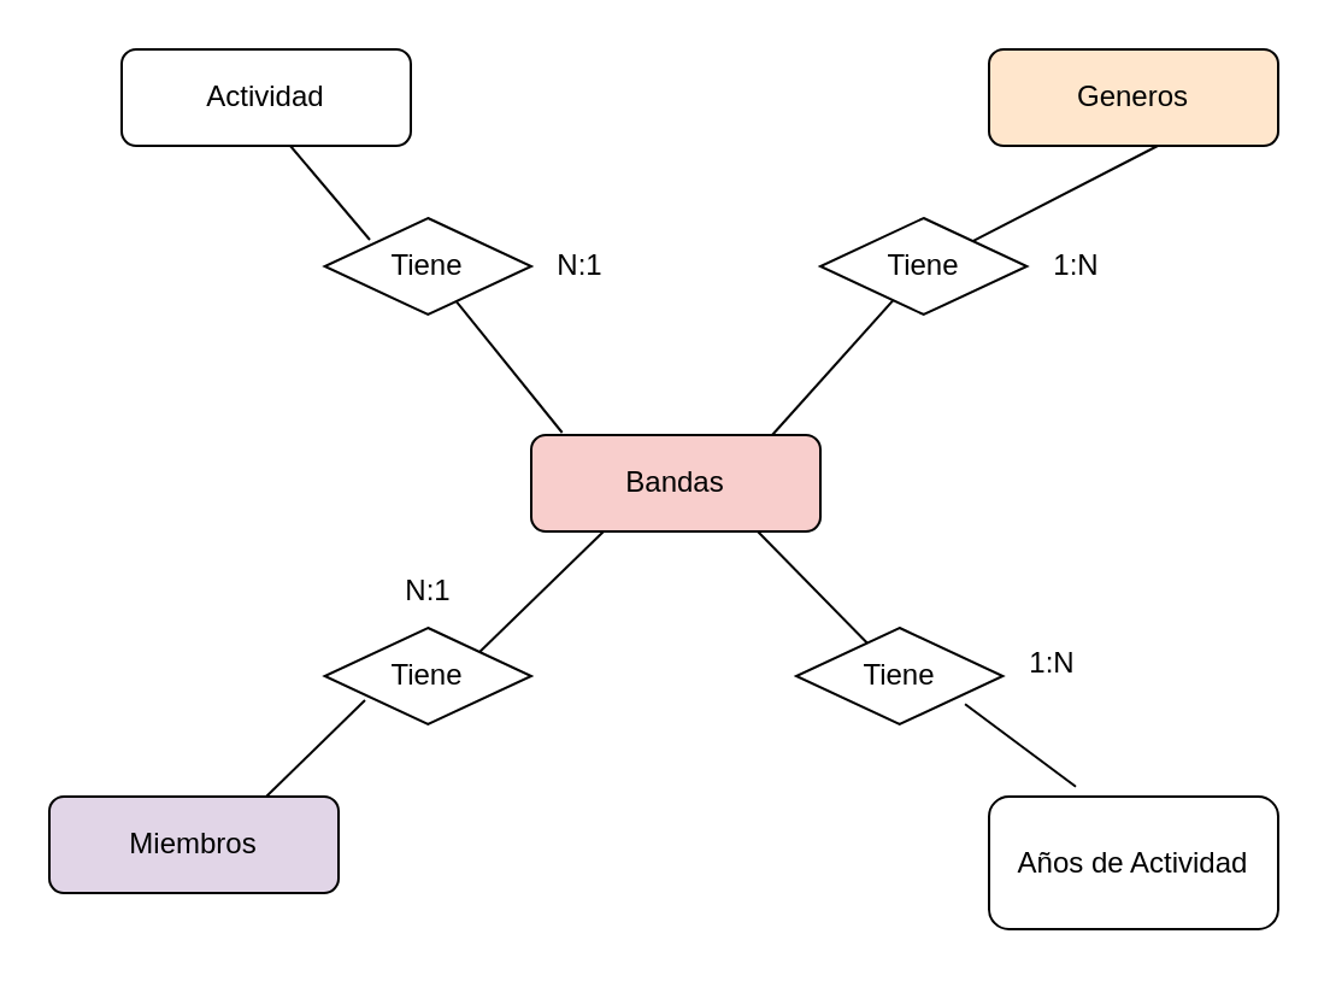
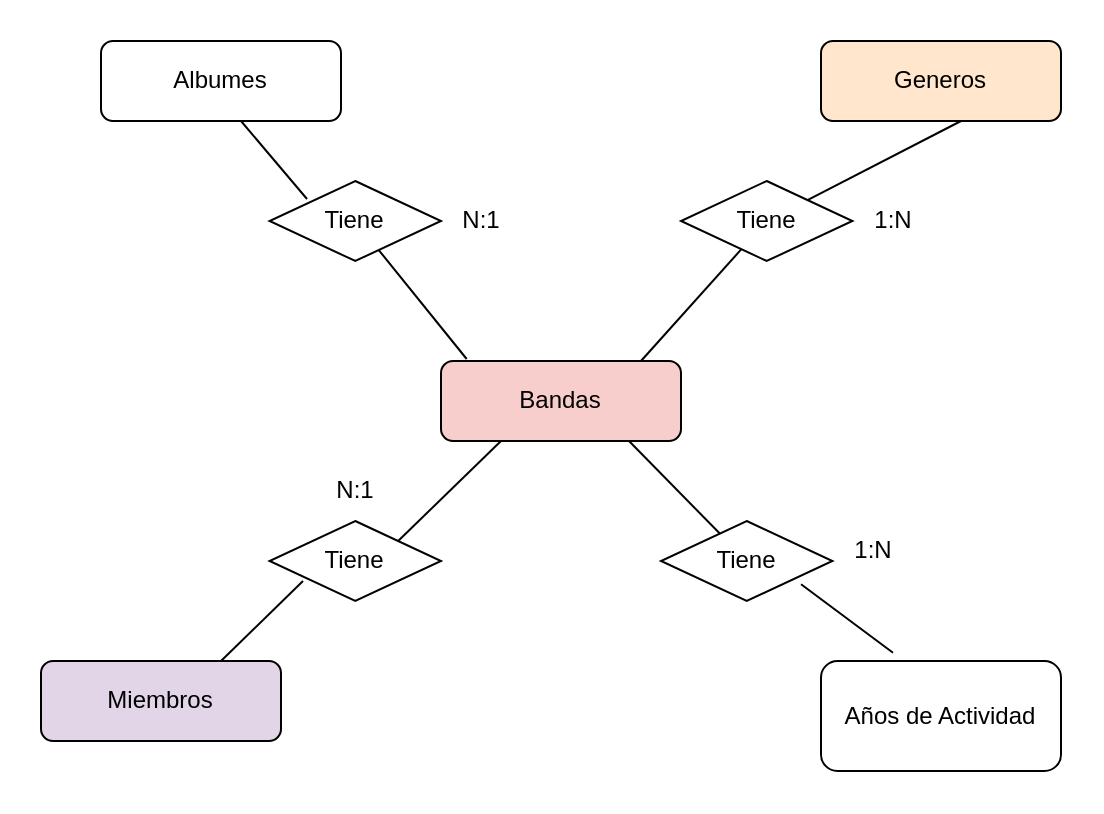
- <mxCell id="3" value="Actividad" style="rounded=1;whiteSpace=wrap;html=1;" vertex="1" parent="1"><mxGeometry x="50" y="20" width="120" height="40" as="geometry" /></mxCell>
+ <mxCell id="3" value="Albumes" style="rounded=1;whiteSpace=wrap;html=1;" vertex="1" parent="1"><mxGeometry x="50" y="20" width="120" height="40" as="geometry" /></mxCell>
